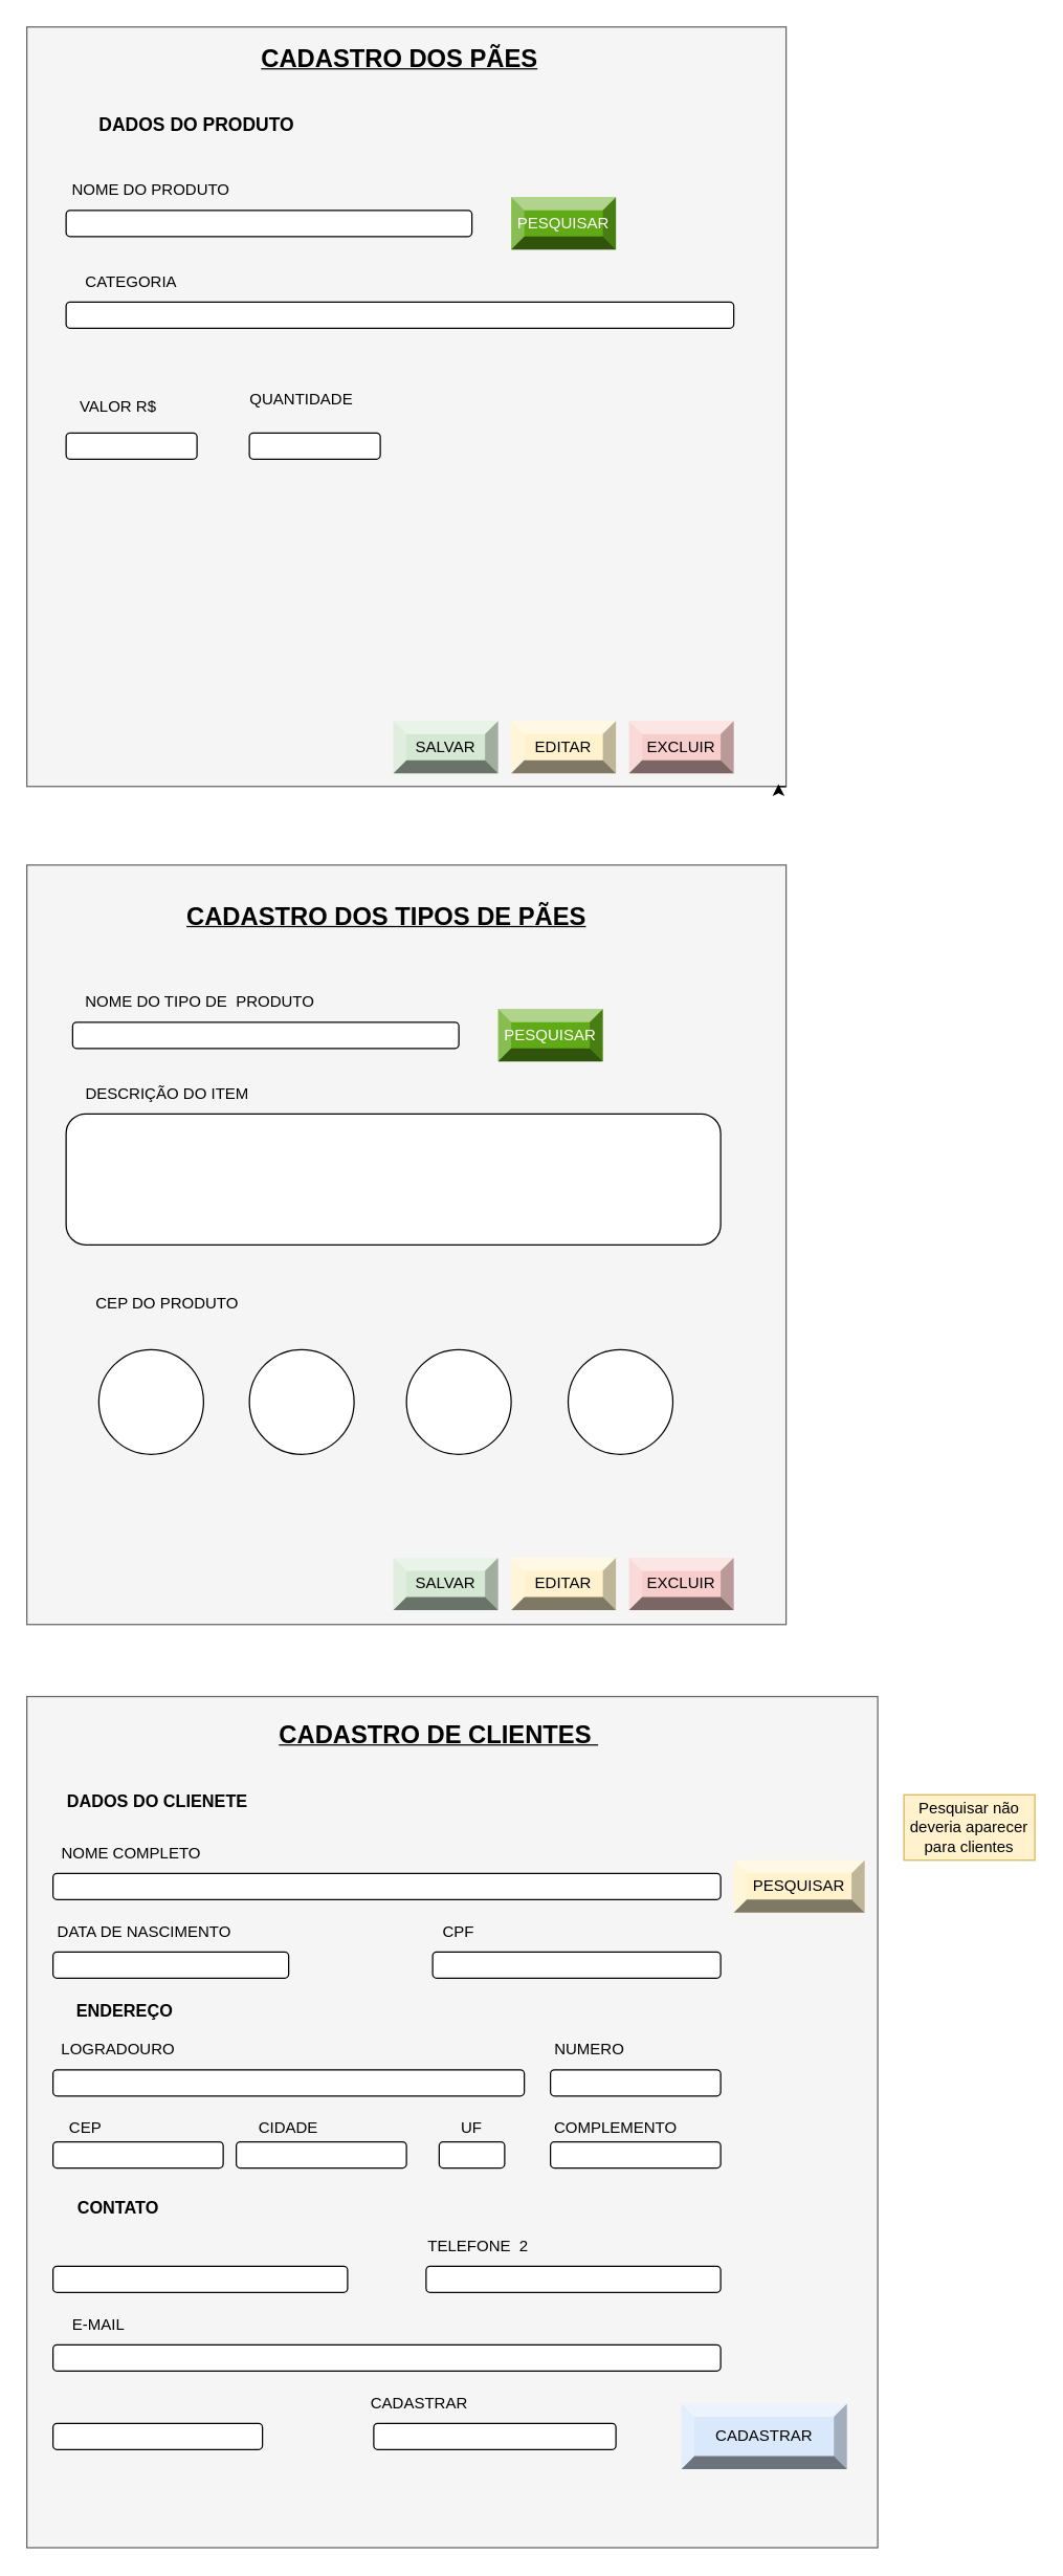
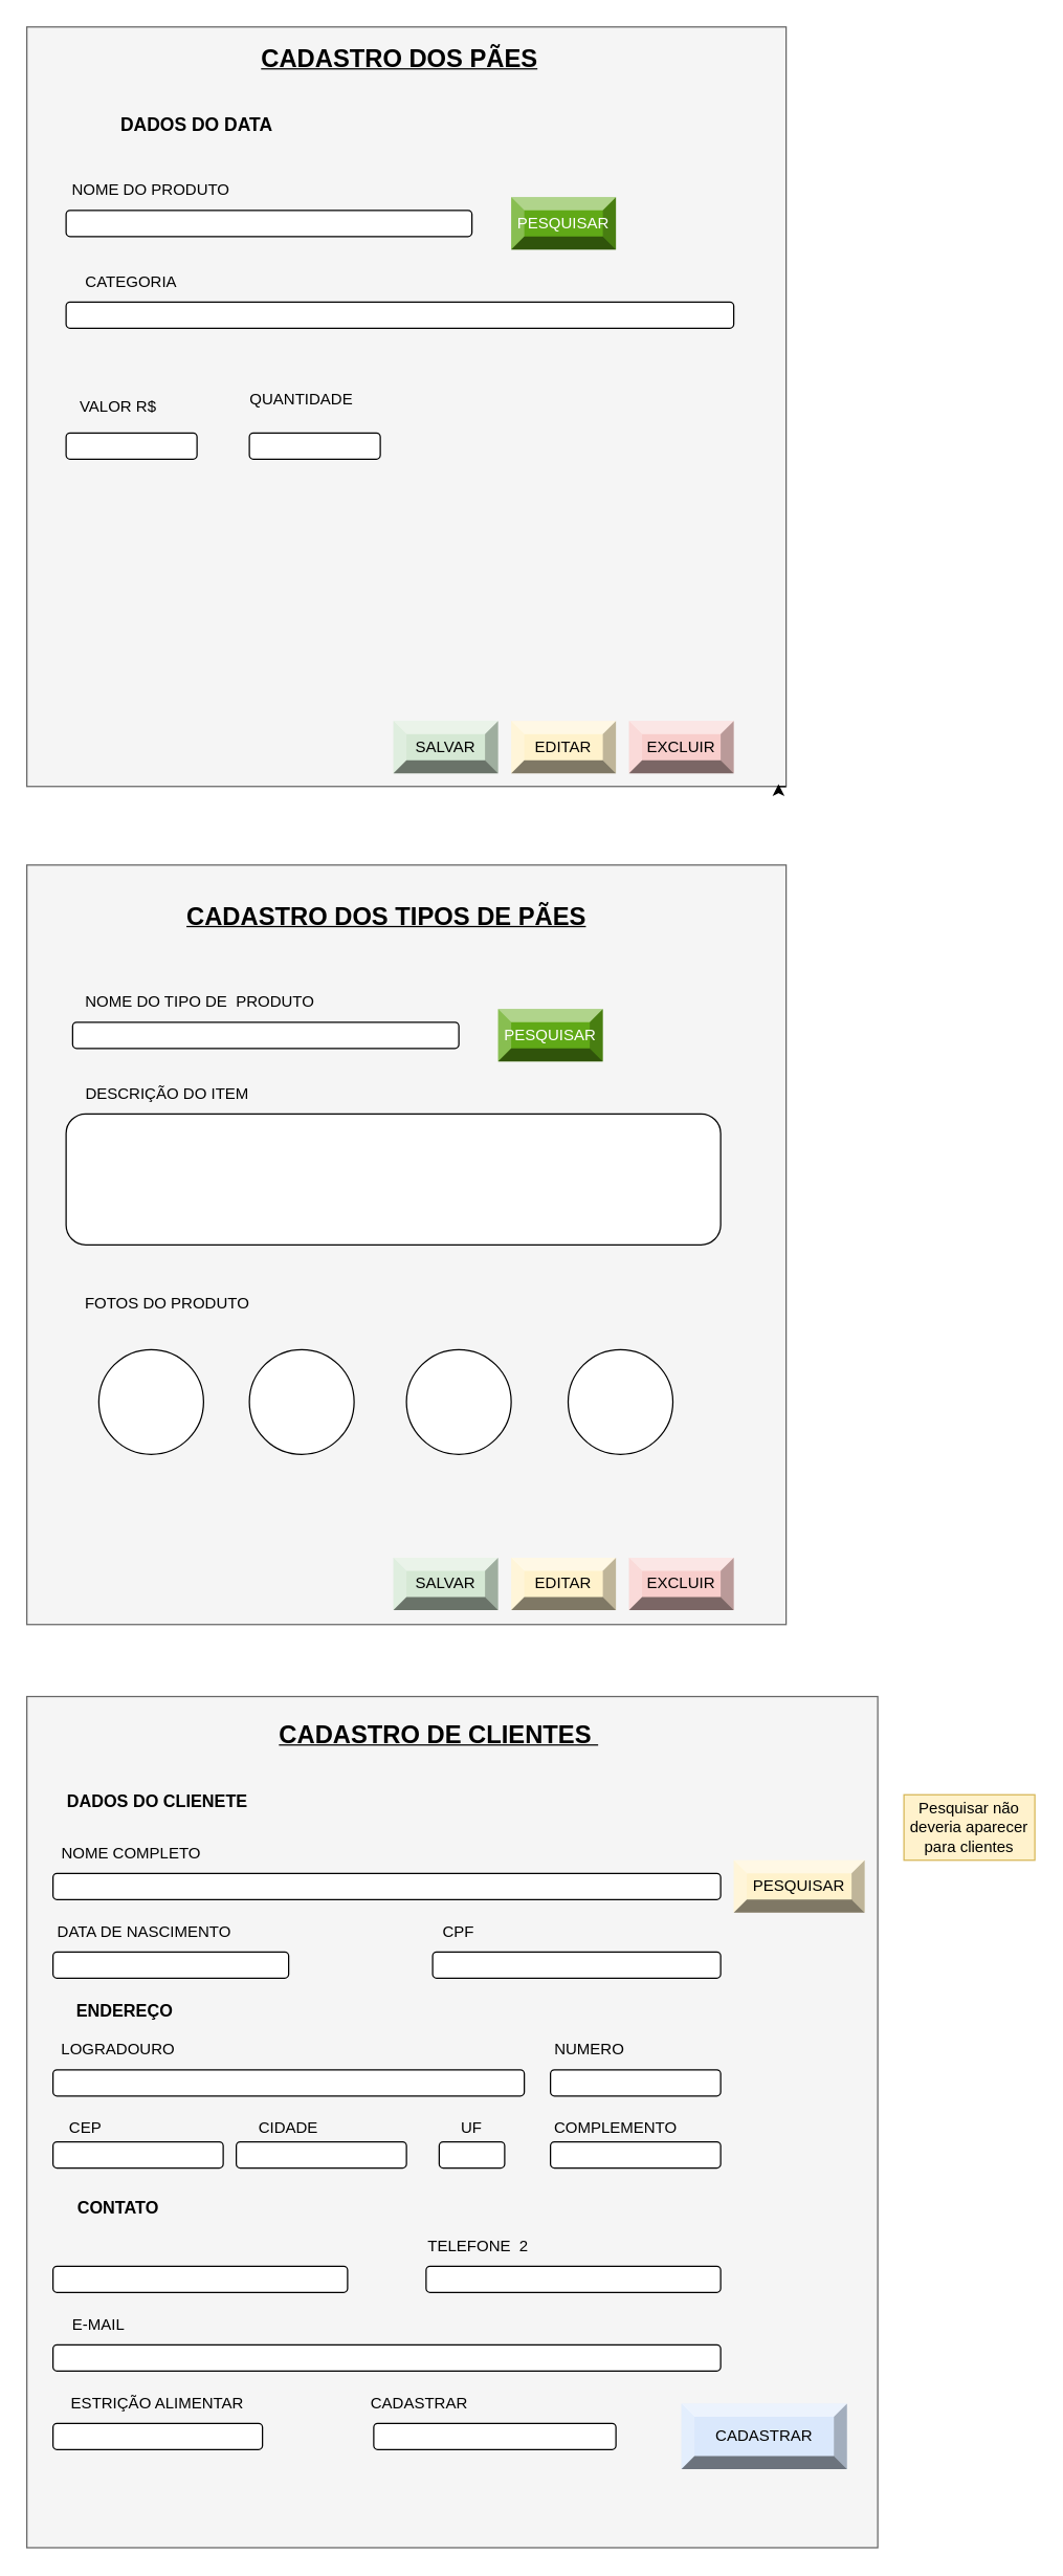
- <mxCell id="4" value="DADOS DO PRODUTO" style="text;html=1;strokeColor=none;fillColor=none;align=center;verticalAlign=middle;whiteSpace=wrap;rounded=0;fontStyle=1;fontSize=14;" parent="1" vertex="1"><mxGeometry x="70" y="80" width="160" height="30" as="geometry" /></mxCell>
+ <mxCell id="4" value="DADOS DO DATA" style="text;html=1;strokeColor=none;fillColor=none;align=center;verticalAlign=middle;whiteSpace=wrap;rounded=0;fontStyle=1;fontSize=14;" parent="1" vertex="1"><mxGeometry x="70" y="80" width="160" height="30" as="geometry" /></mxCell>
- <mxCell id="24" value="CEP DO PRODUTO" style="text;html=1;strokeColor=none;fillColor=none;align=center;verticalAlign=middle;whiteSpace=wrap;rounded=0;" parent="1" vertex="1"><mxGeometry x="55" y="980" width="145" height="30" as="geometry" /></mxCell>
+ <mxCell id="24" value="FOTOS DO PRODUTO" style="text;html=1;strokeColor=none;fillColor=none;align=center;verticalAlign=middle;whiteSpace=wrap;rounded=0;" parent="1" vertex="1"><mxGeometry x="55" y="980" width="145" height="30" as="geometry" /></mxCell>
+ <mxCell id="61" value="ESTRIÇÃO ALIMENTAR" style="text;html=1;strokeColor=none;fillColor=none;align=center;verticalAlign=middle;whiteSpace=wrap;rounded=0;" parent="1" vertex="1"><mxGeometry x="45" y="1820" width="150" height="30" as="geometry" /></mxCell>
